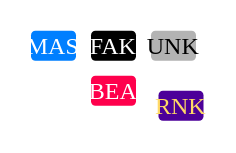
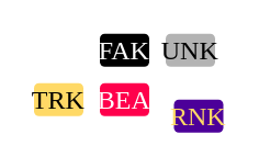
- <mxCell id="2" value="&lt;font face=&quot;Barlow Condensed&quot; data-font-src=&quot;https://fonts.googleapis.com/css?family=Barlow+Condensed&quot; style=&quot;font-size: 16px;&quot;&gt;MAS&lt;/font&gt;" style="rounded=1;whiteSpace=wrap;html=1;fontStyle=0;strokeWidth=0.5;fontSize=16;fillColor=#007FFF;fontColor=#FFFFFF;labelBorderColor=none;labelBackgroundColor=none;strokeColor=none;" vertex="1" parent="1"><mxGeometry x="20" y="20" width="30" height="20" as="geometry" /></mxCell>
+ <mxCell id="3" value="&lt;font face=&quot;Barlow Condensed&quot; data-font-src=&quot;https://fonts.googleapis.com/css?family=Barlow+Condensed&quot; style=&quot;font-size: 16px&quot;&gt;TRK&lt;/font&gt;" style="rounded=1;whiteSpace=wrap;html=1;fontStyle=0;strokeWidth=0.5;fontSize=16;fillColor=#FFD966;fontColor=#000000;labelBorderColor=none;labelBackgroundColor=none;strokeColor=none;" vertex="1" parent="1"><mxGeometry x="20" y="50" width="30" height="20" as="geometry" /></mxCell>
